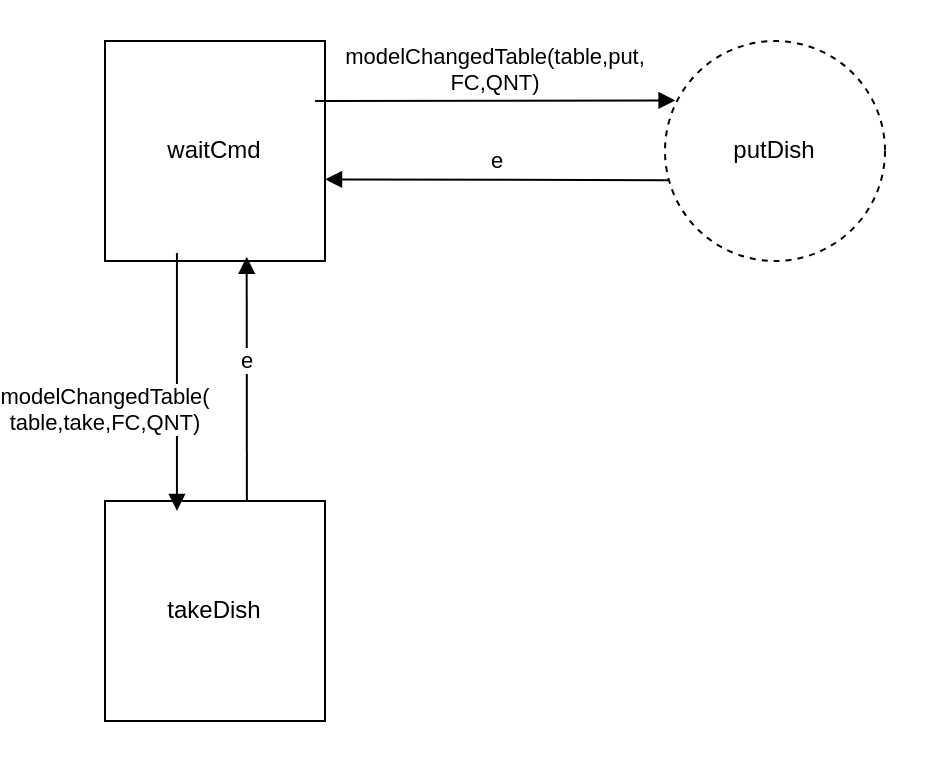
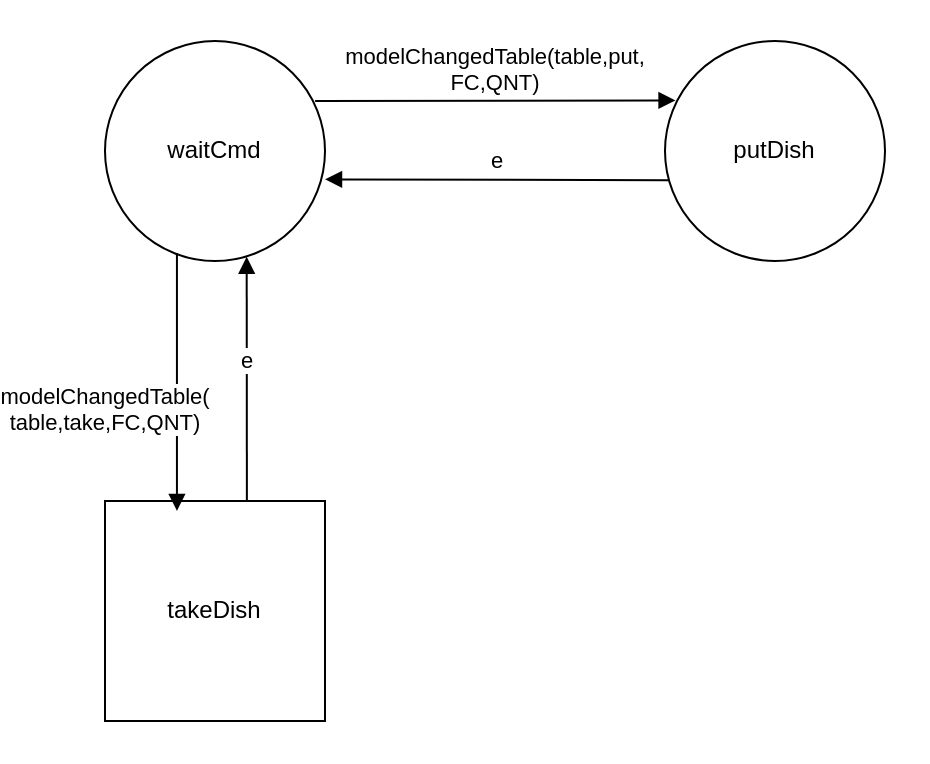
- <mxCell id="2" value="waitCmd" style="whiteSpace=wrap;html=1;rounded=0;" vertex="1" parent="1"><mxGeometry x="20" y="20" width="110" height="110" as="geometry" /></mxCell>
+ <mxCell id="2" value="waitCmd" style="ellipse;whiteSpace=wrap;html=1;" vertex="1" parent="1"><mxGeometry x="20" y="20" width="110" height="110" as="geometry" /></mxCell>
- <mxCell id="4" value="putDish" style="ellipse;whiteSpace=wrap;html=1;dashed=1;" vertex="1" parent="1"><mxGeometry x="300" y="20" width="110" height="110" as="geometry" /></mxCell>
+ <mxCell id="4" value="putDish" style="ellipse;whiteSpace=wrap;html=1;" vertex="1" parent="1"><mxGeometry x="300" y="20" width="110" height="110" as="geometry" /></mxCell>
